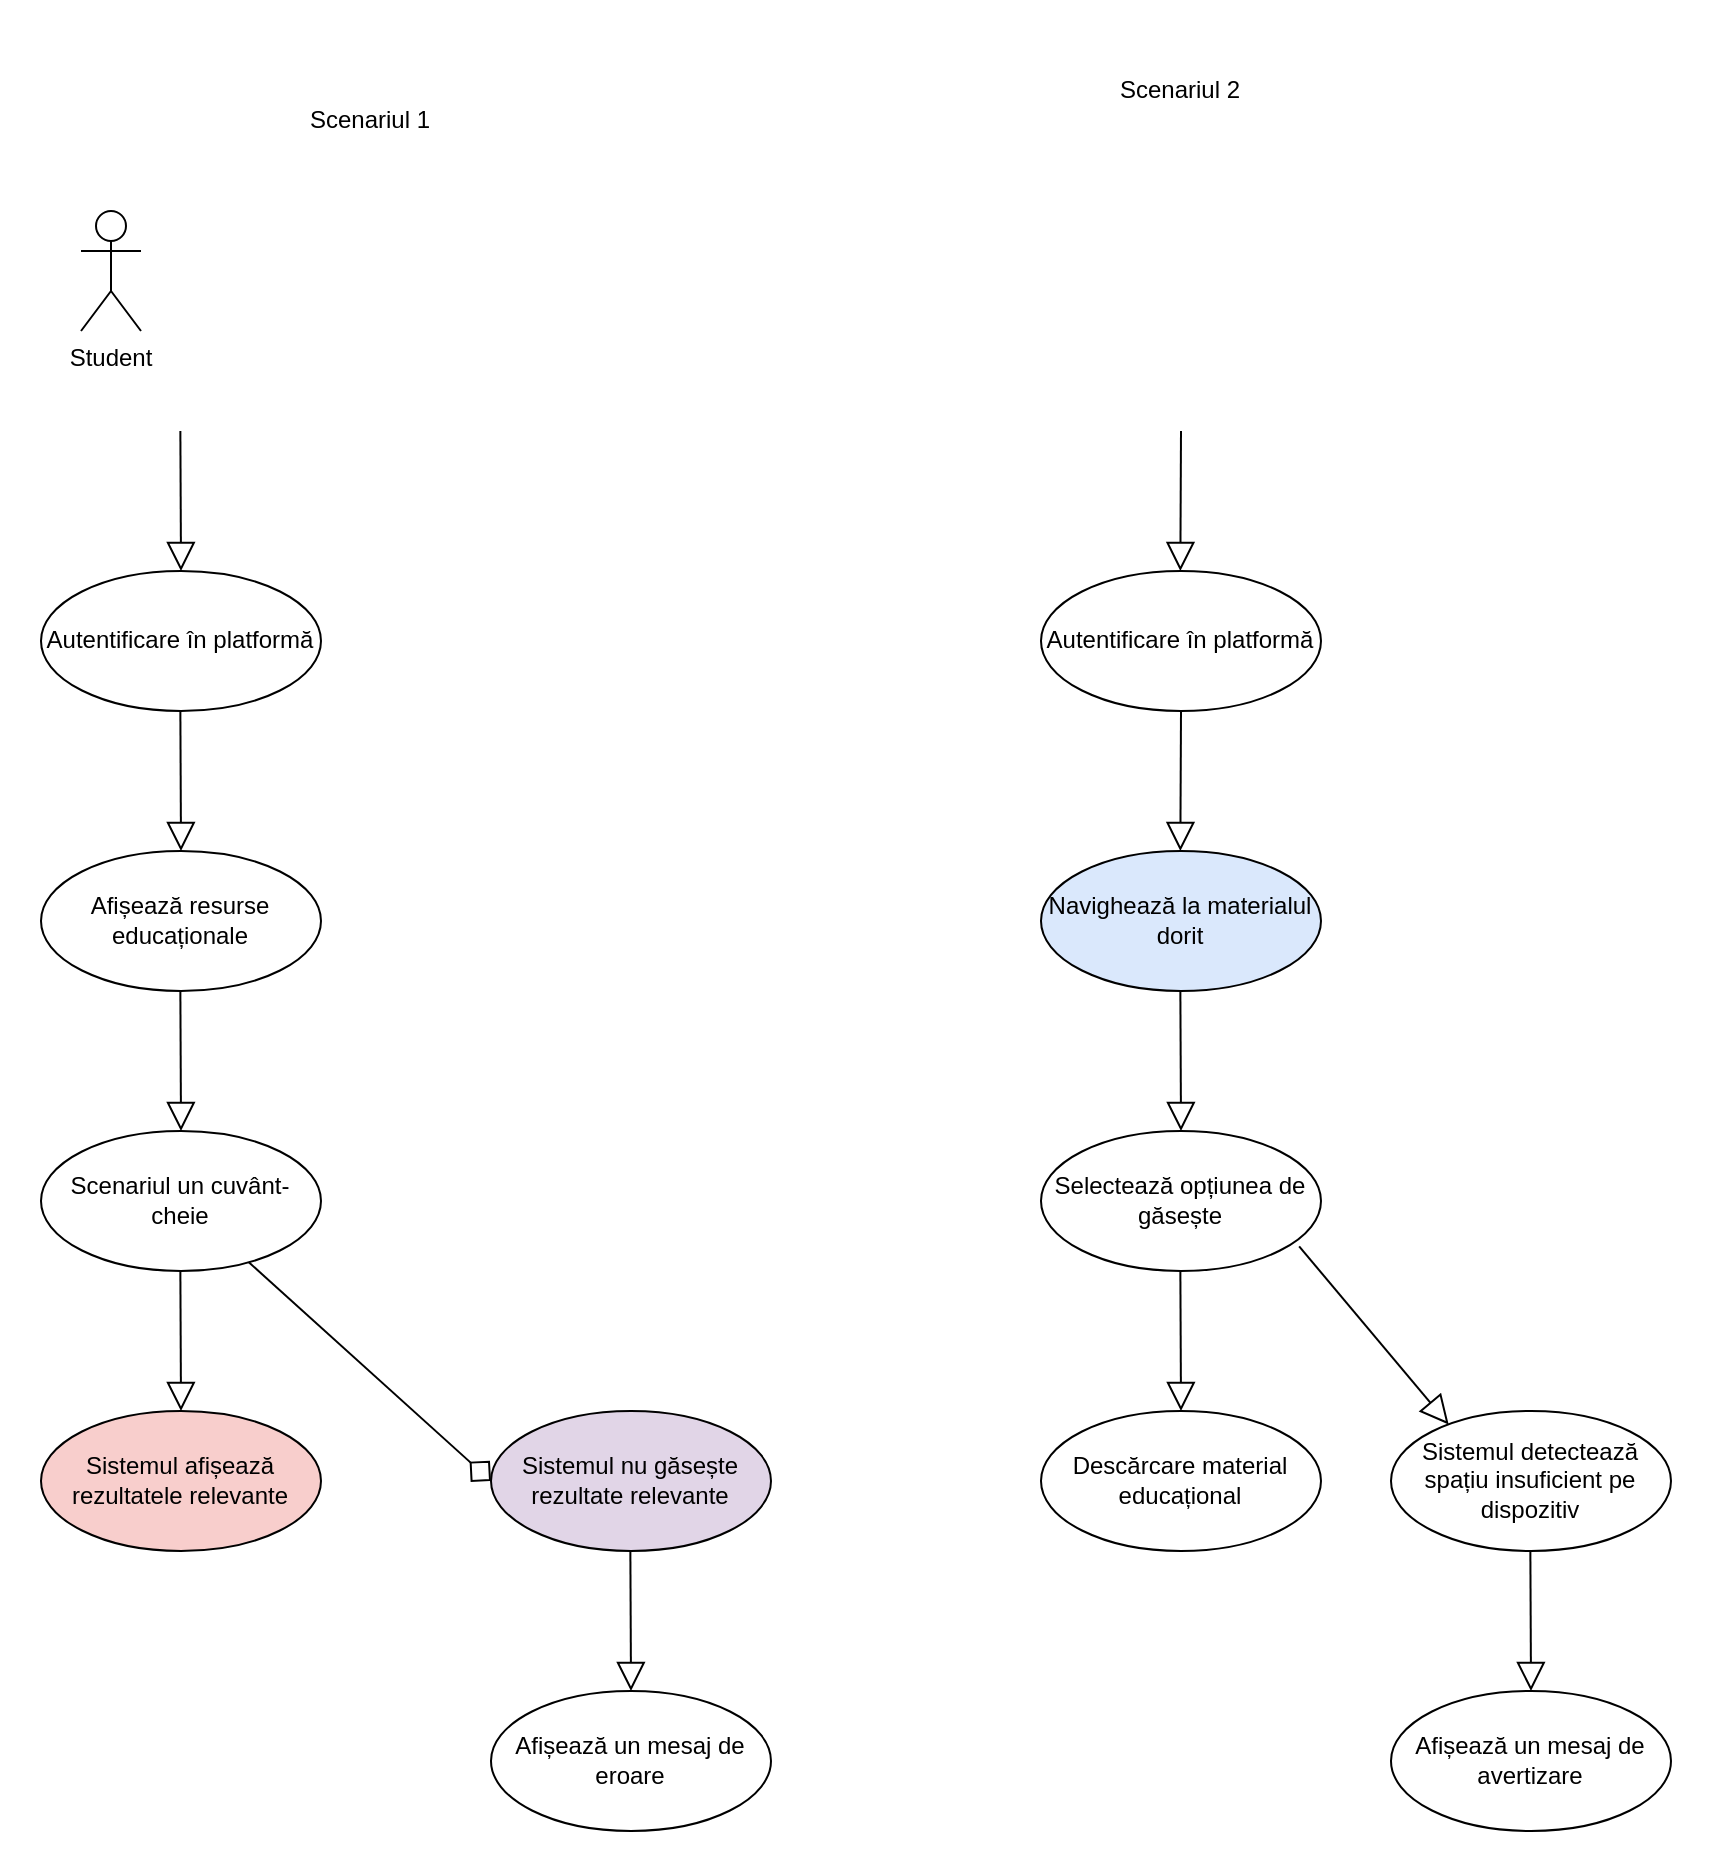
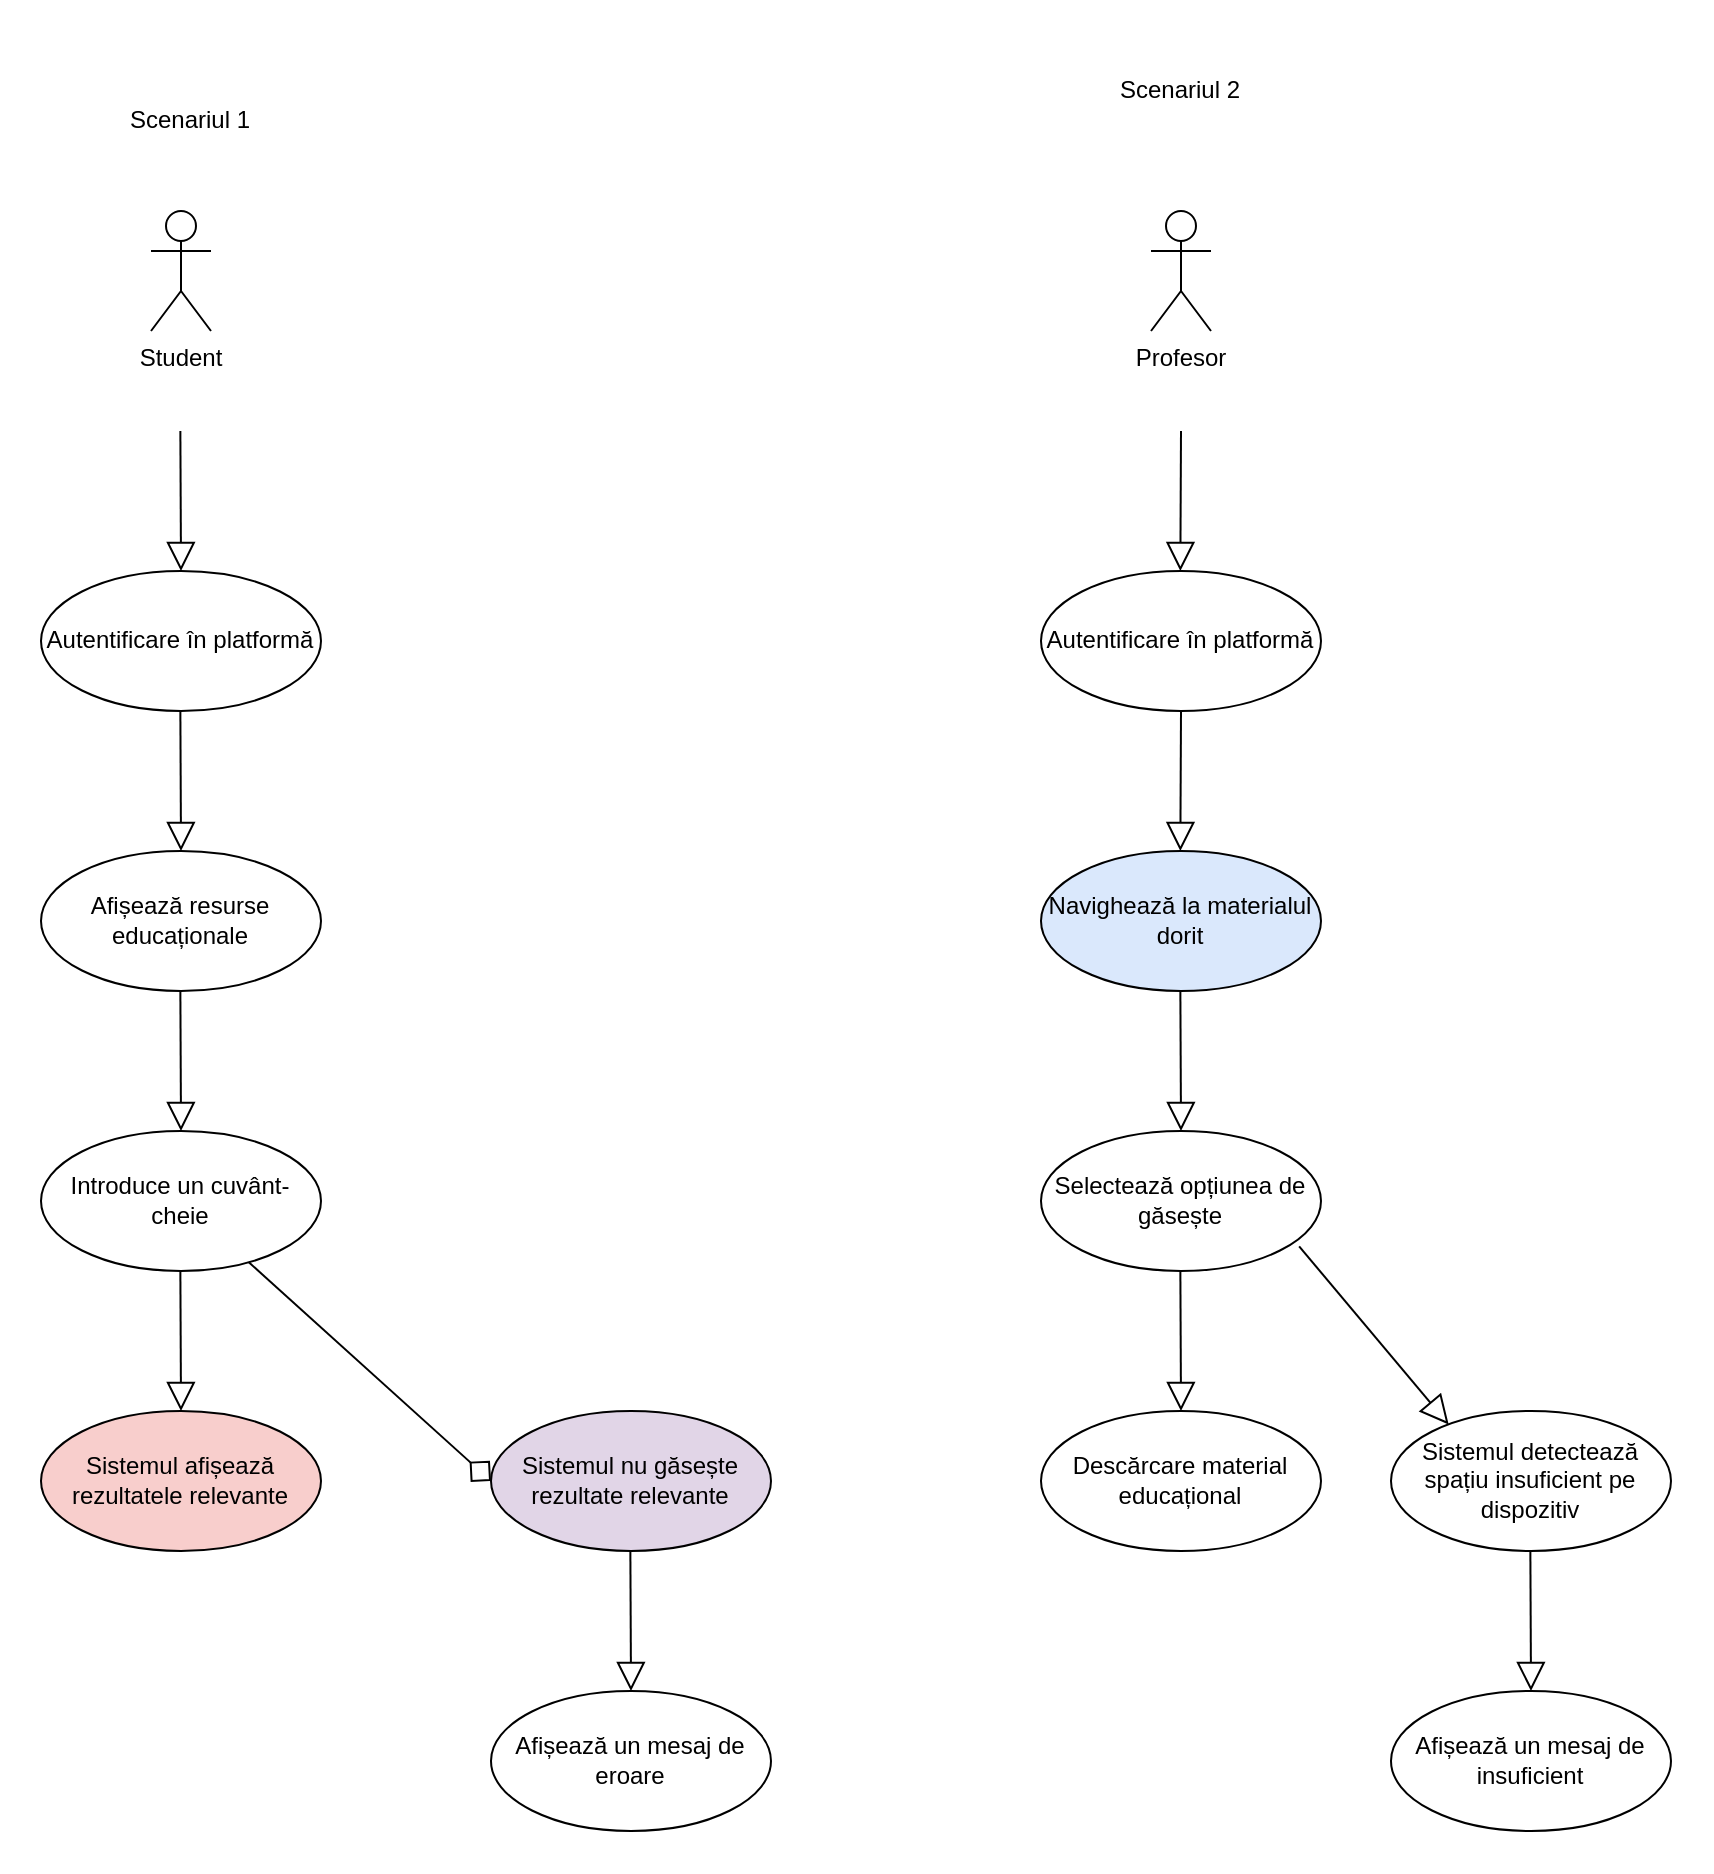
- <mxCell id="28" value="Scenariul 1" style="text;html=1;align=center;verticalAlign=middle;whiteSpace=wrap;rounded=0;" vertex="1" parent="1"><mxGeometry x="145" y="35" width="80" height="50" as="geometry" /></mxCell>
+ <mxCell id="28" value="Scenariul 1" style="text;html=1;align=center;verticalAlign=middle;whiteSpace=wrap;rounded=0;" vertex="1" parent="1"><mxGeometry x="55" y="35" width="80" height="50" as="geometry" /></mxCell>
- <mxCell id="2" value="Student" style="shape=umlActor;verticalLabelPosition=bottom;verticalAlign=top;align=center;html=1;" vertex="1" parent="1"><mxGeometry x="40" y="105" width="30" height="60" as="geometry" /></mxCell>
+ <mxCell id="2" value="Student" style="shape=umlActor;verticalLabelPosition=bottom;verticalAlign=top;align=center;html=1;" vertex="1" parent="1"><mxGeometry x="75" y="105" width="30" height="60" as="geometry" /></mxCell>
+ <mxCell id="3" value="Profesor" style="shape=umlActor;html=1;verticalLabelPosition=bottom;verticalAlign=top;align=center;" vertex="1" parent="1"><mxGeometry x="575" y="105" width="30" height="60" as="geometry" /></mxCell>
- <mxCell id="10" value="Scenariul un cuvânt-cheie" style="ellipse;whiteSpace=wrap;html=1;" vertex="1" parent="1"><mxGeometry x="20" y="565" width="140" height="70" as="geometry" /></mxCell>
+ <mxCell id="10" value="Introduce un cuvânt-cheie" style="ellipse;whiteSpace=wrap;html=1;" vertex="1" parent="1"><mxGeometry x="20" y="565" width="140" height="70" as="geometry" /></mxCell>
- <mxCell id="26" value="Afișează un mesaj de avertizare" style="ellipse;whiteSpace=wrap;html=1;" vertex="1" parent="1"><mxGeometry x="695" y="845" width="140" height="70" as="geometry" /></mxCell>
+ <mxCell id="26" value="Afișează un mesaj de insuficient" style="ellipse;whiteSpace=wrap;html=1;" vertex="1" parent="1"><mxGeometry x="695" y="845" width="140" height="70" as="geometry" /></mxCell>
